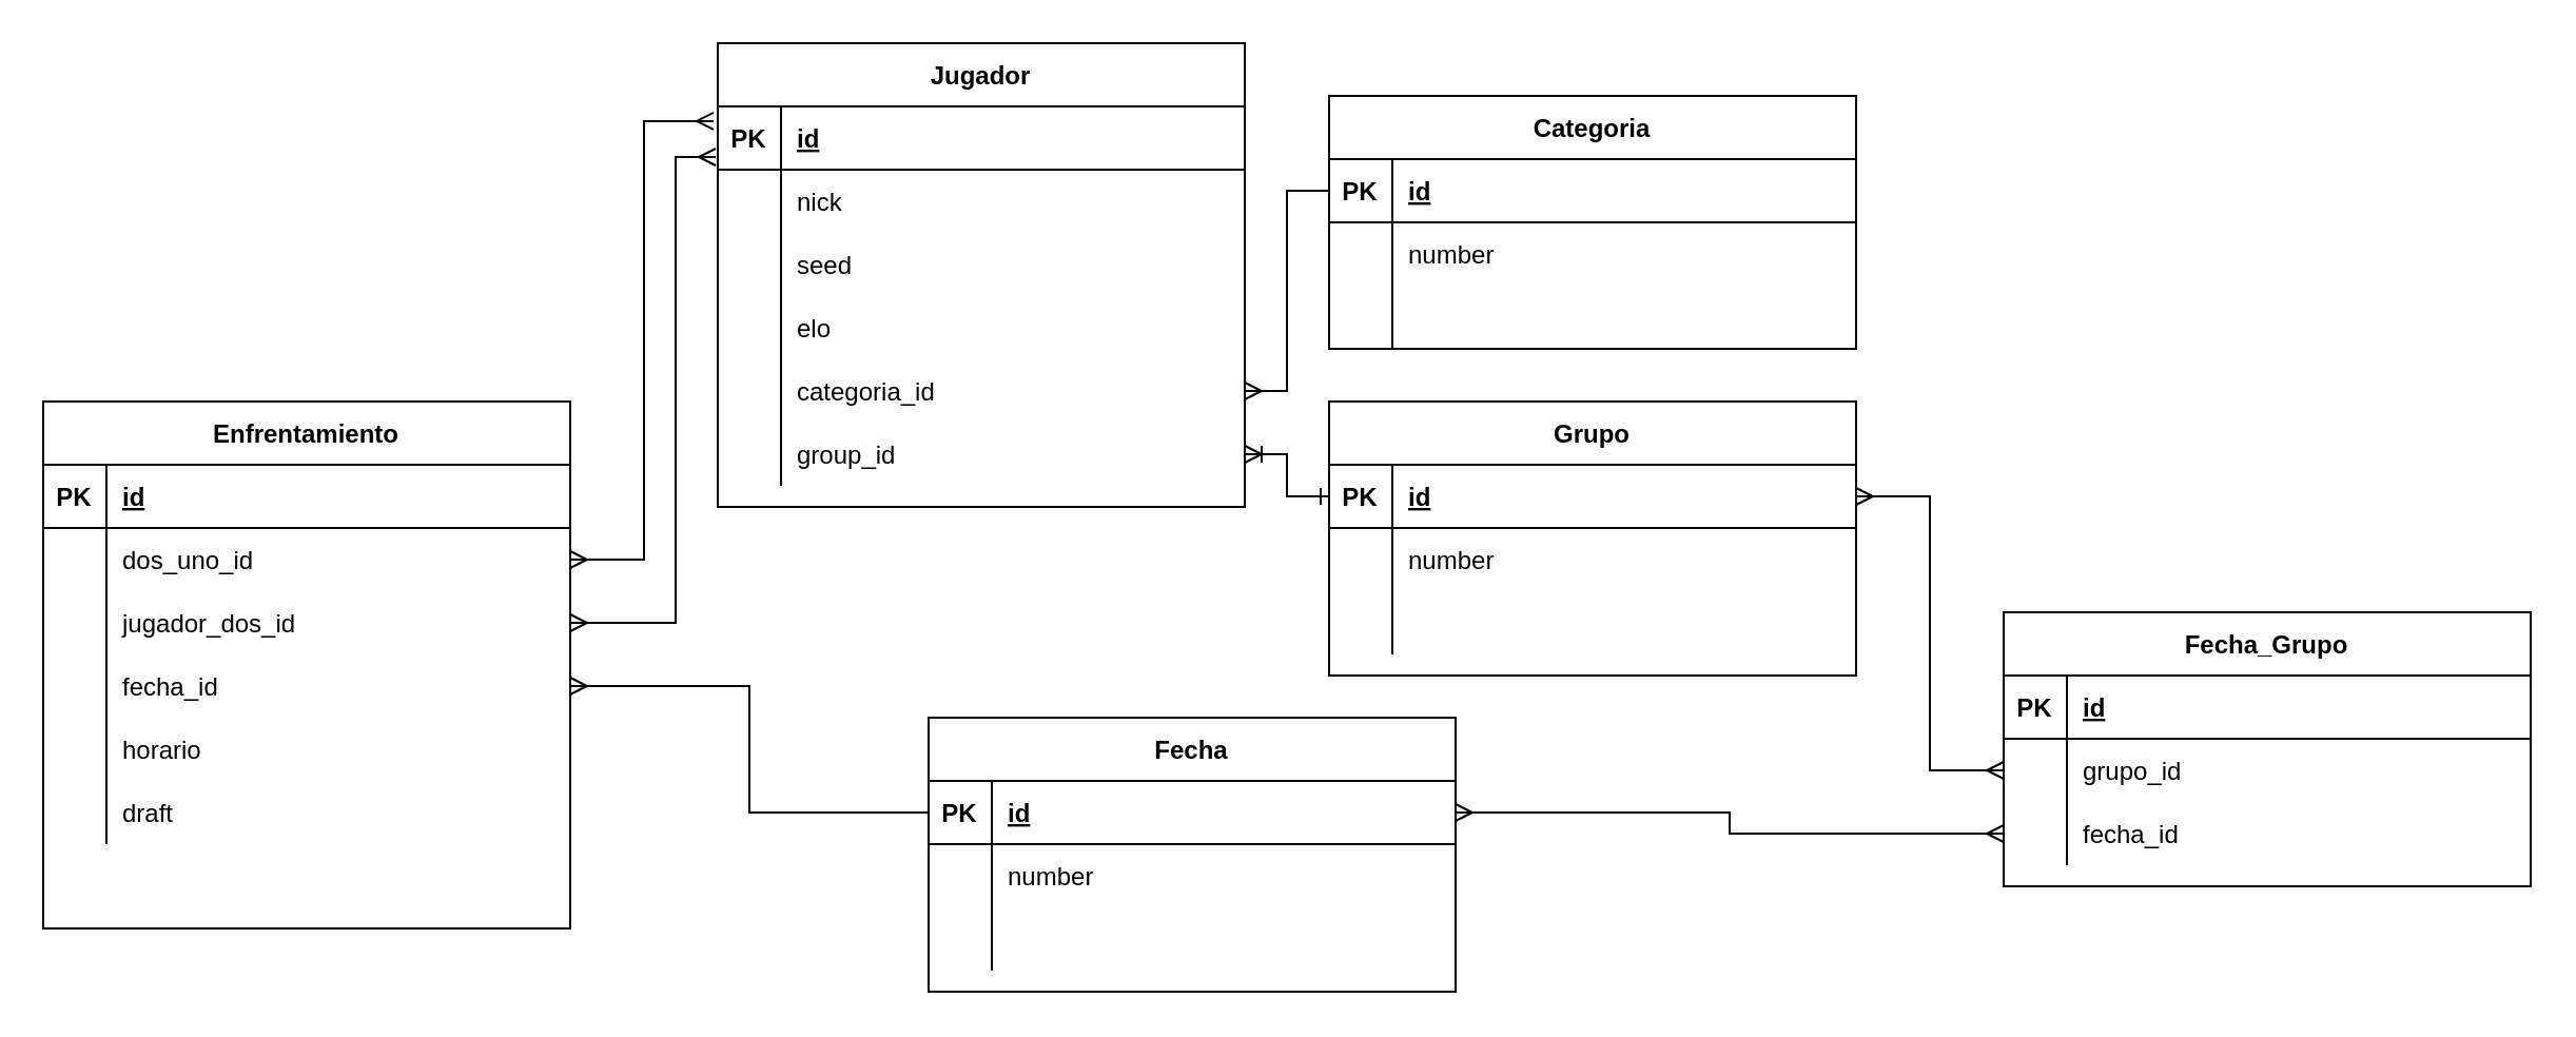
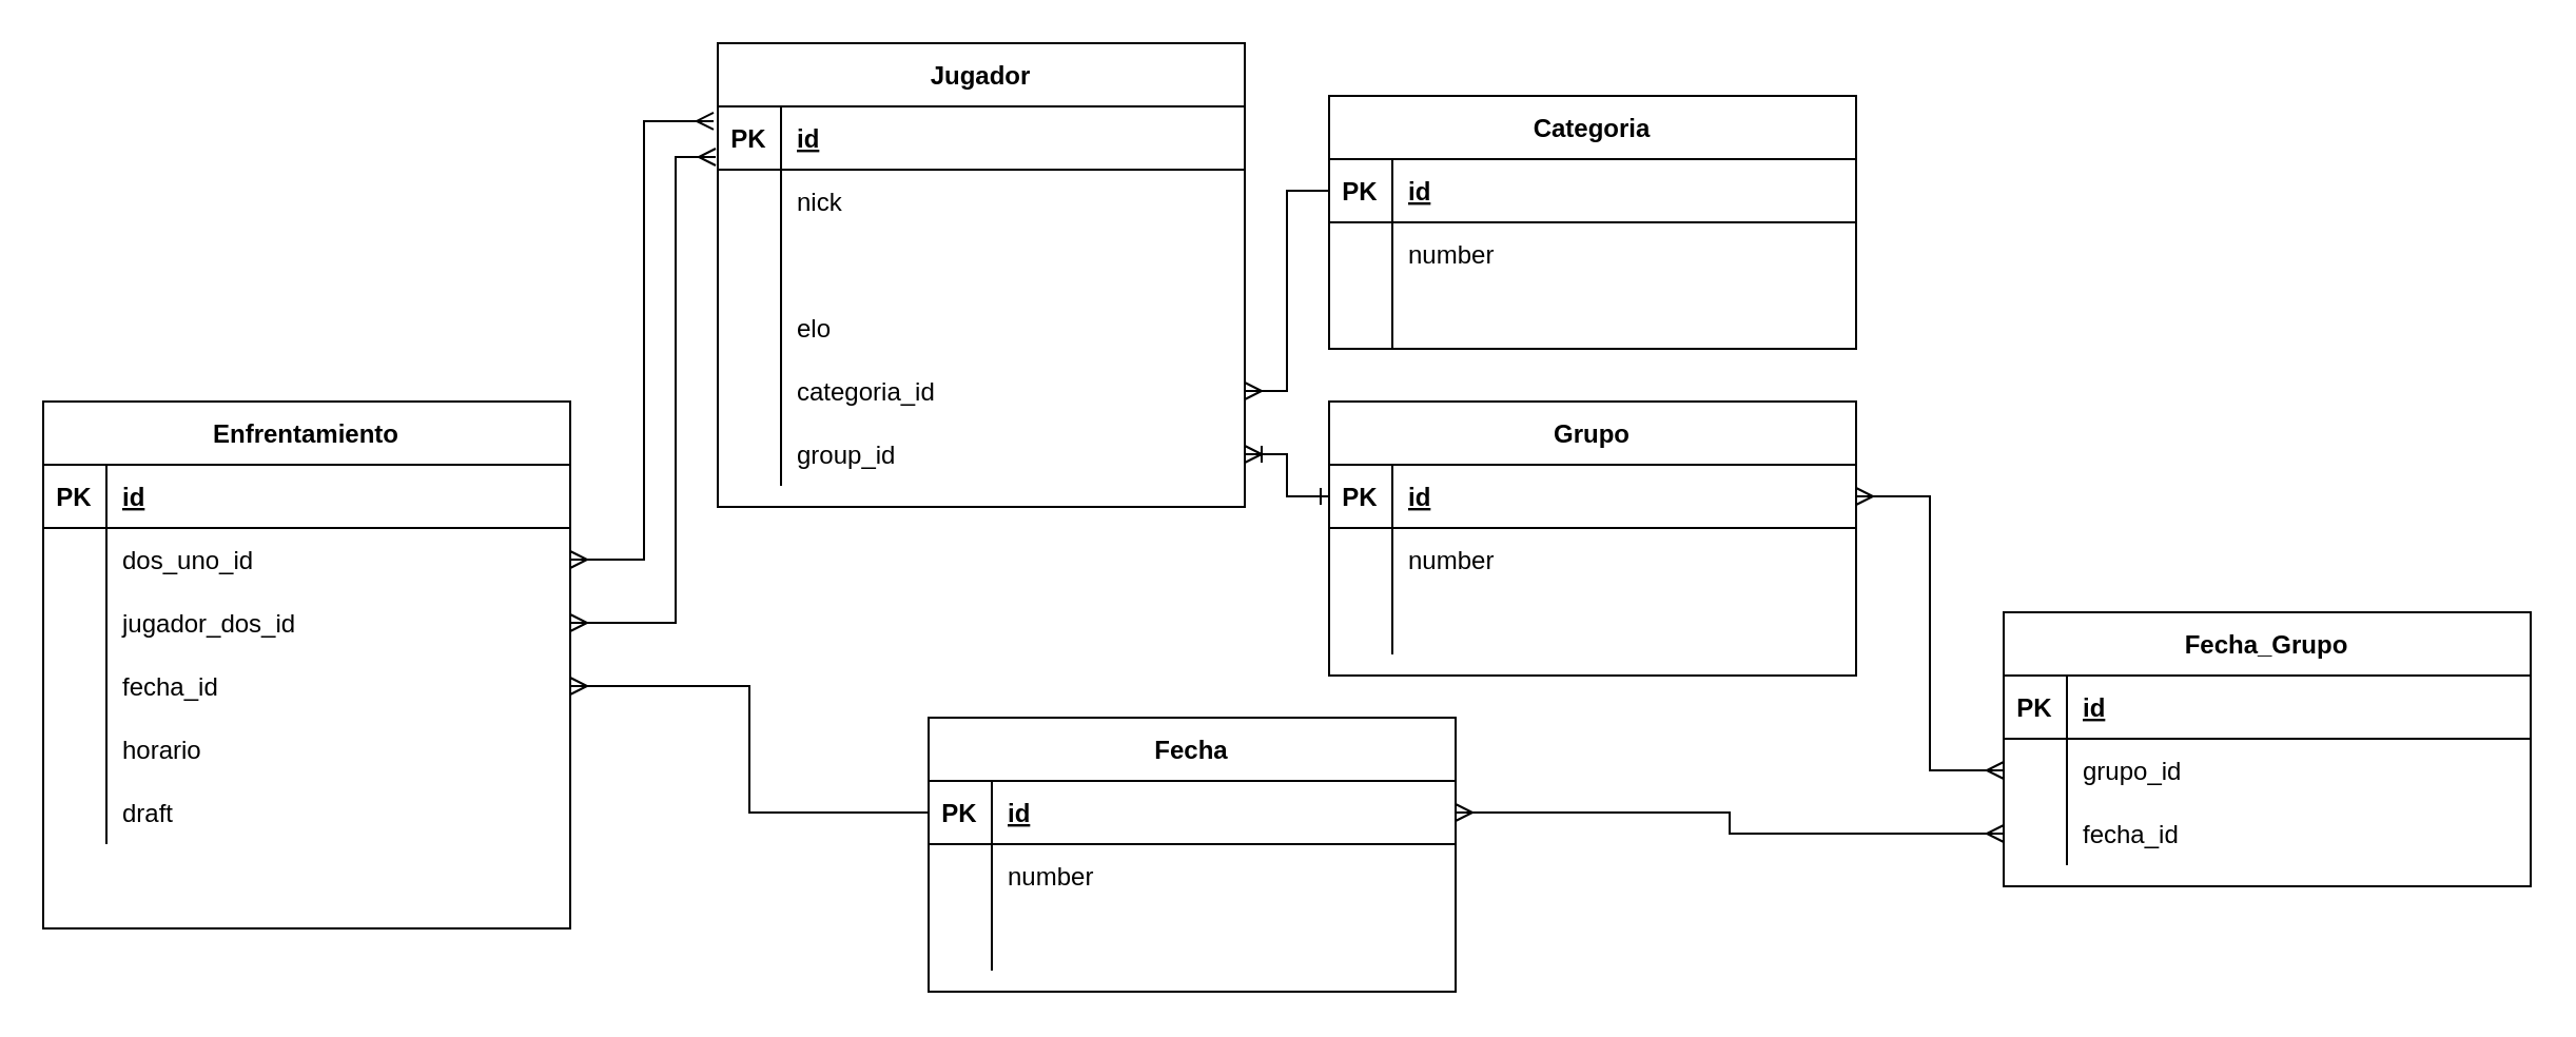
- <mxCell id="31" value="seed" style="shape=partialRectangle;overflow=hidden;connectable=0;fillColor=none;top=0;left=0;bottom=0;right=0;align=left;spacingLeft=6;" vertex="1" parent="29"><mxGeometry x="30" width="220" height="30" as="geometry" /></mxCell>
